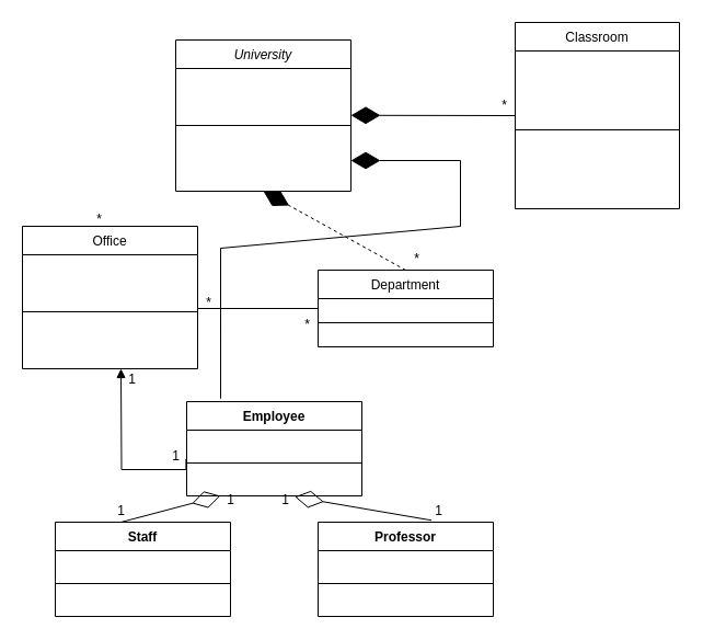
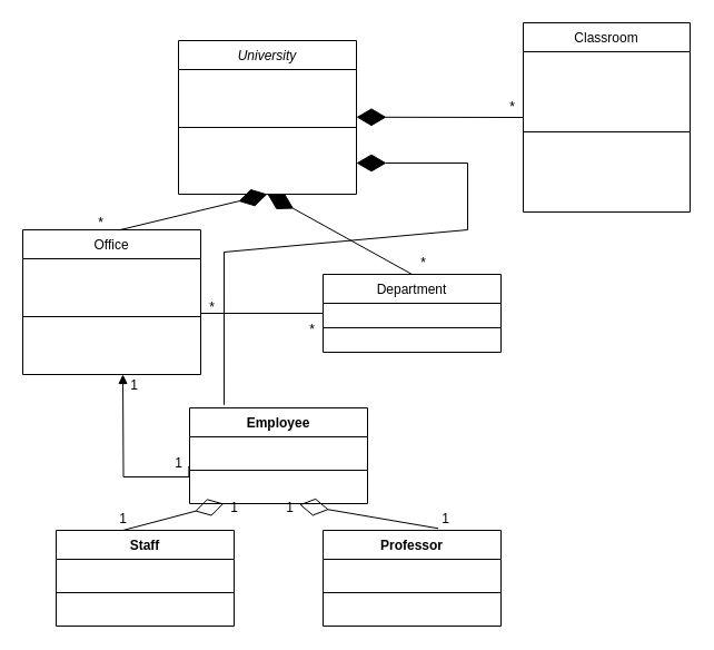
+ <mxCell id="13" value="" style="endArrow=diamondThin;endFill=1;endSize=24;html=1;rounded=0;entryX=0.5;entryY=1;entryDx=0;entryDy=0;exitX=0.541;exitY=0.002;exitDx=0;exitDy=0;exitPerimeter=0;" edge="1" parent="1" source="4" target="2"><mxGeometry width="160" relative="1" as="geometry"><mxPoint x="230" y="266" as="sourcePoint" /><mxPoint x="340" y="206" as="targetPoint" /></mxGeometry></mxCell>
- <mxCell id="12" value="" style="endArrow=diamondThin;endFill=1;endSize=24;html=1;rounded=0;exitX=0.5;exitY=0;exitDx=0;exitDy=0;entryX=0.5;entryY=1;entryDx=0;entryDy=0;dashed=1;" edge="1" parent="1" source="6" target="2"><mxGeometry width="160" relative="1" as="geometry"><mxPoint x="360" y="216" as="sourcePoint" /><mxPoint x="520" y="216" as="targetPoint" /></mxGeometry></mxCell>
+ <mxCell id="12" value="" style="endArrow=diamondThin;endFill=1;endSize=24;html=1;rounded=0;exitX=0.5;exitY=0;exitDx=0;exitDy=0;entryX=0.5;entryY=1;entryDx=0;entryDy=0;" edge="1" parent="1" source="6" target="2"><mxGeometry width="160" relative="1" as="geometry"><mxPoint x="360" y="216" as="sourcePoint" /><mxPoint x="520" y="216" as="targetPoint" /></mxGeometry></mxCell>
